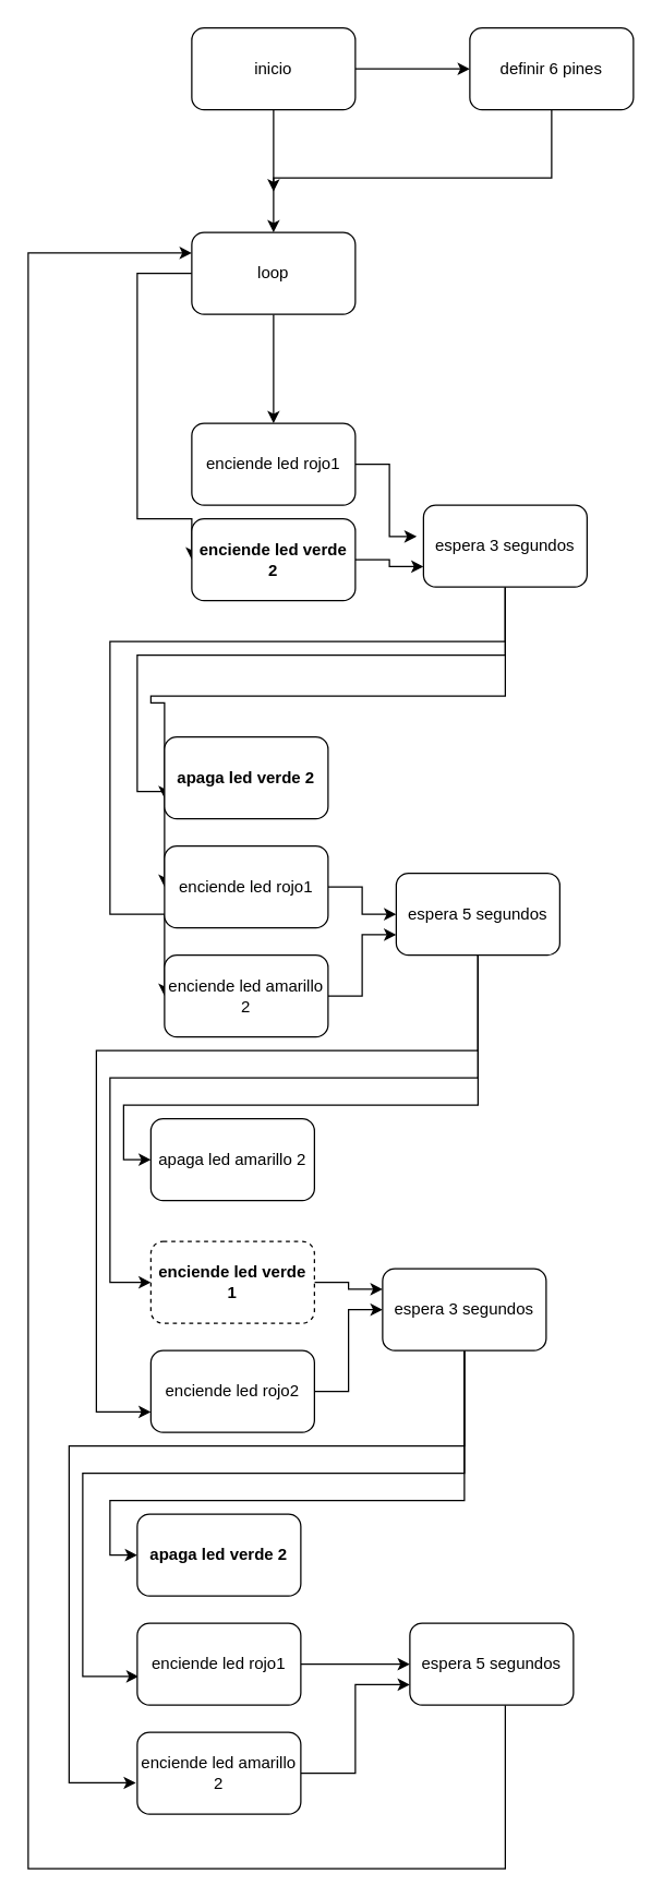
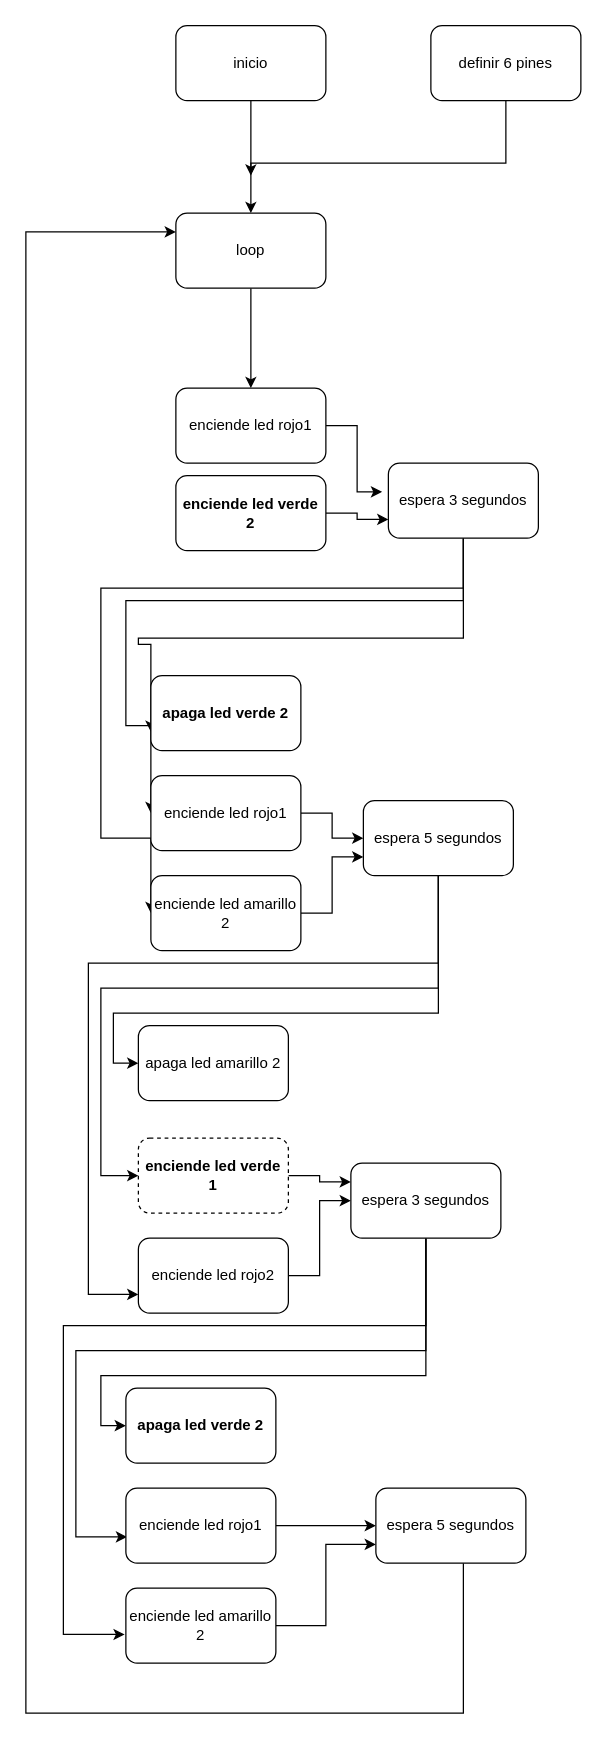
- <mxCell id="3" style="edgeStyle=orthogonalEdgeStyle;rounded=0;orthogonalLoop=1;jettySize=auto;html=1;entryX=0;entryY=0.5;entryDx=0;entryDy=0;" parent="1" source="4" target="6" edge="1"><mxGeometry relative="1" as="geometry" /></mxCell>
- <mxCell id="8" style="edgeStyle=orthogonalEdgeStyle;rounded=0;orthogonalLoop=1;jettySize=auto;html=1;entryX=0;entryY=0.5;entryDx=0;entryDy=0;" parent="1" source="9" target="28" edge="1"><mxGeometry relative="1" as="geometry"><mxPoint x="108" y="410" as="targetPoint" /><Array as="points"><mxPoint x="100" y="200" /><mxPoint x="100" y="380" /></Array></mxGeometry></mxCell>
